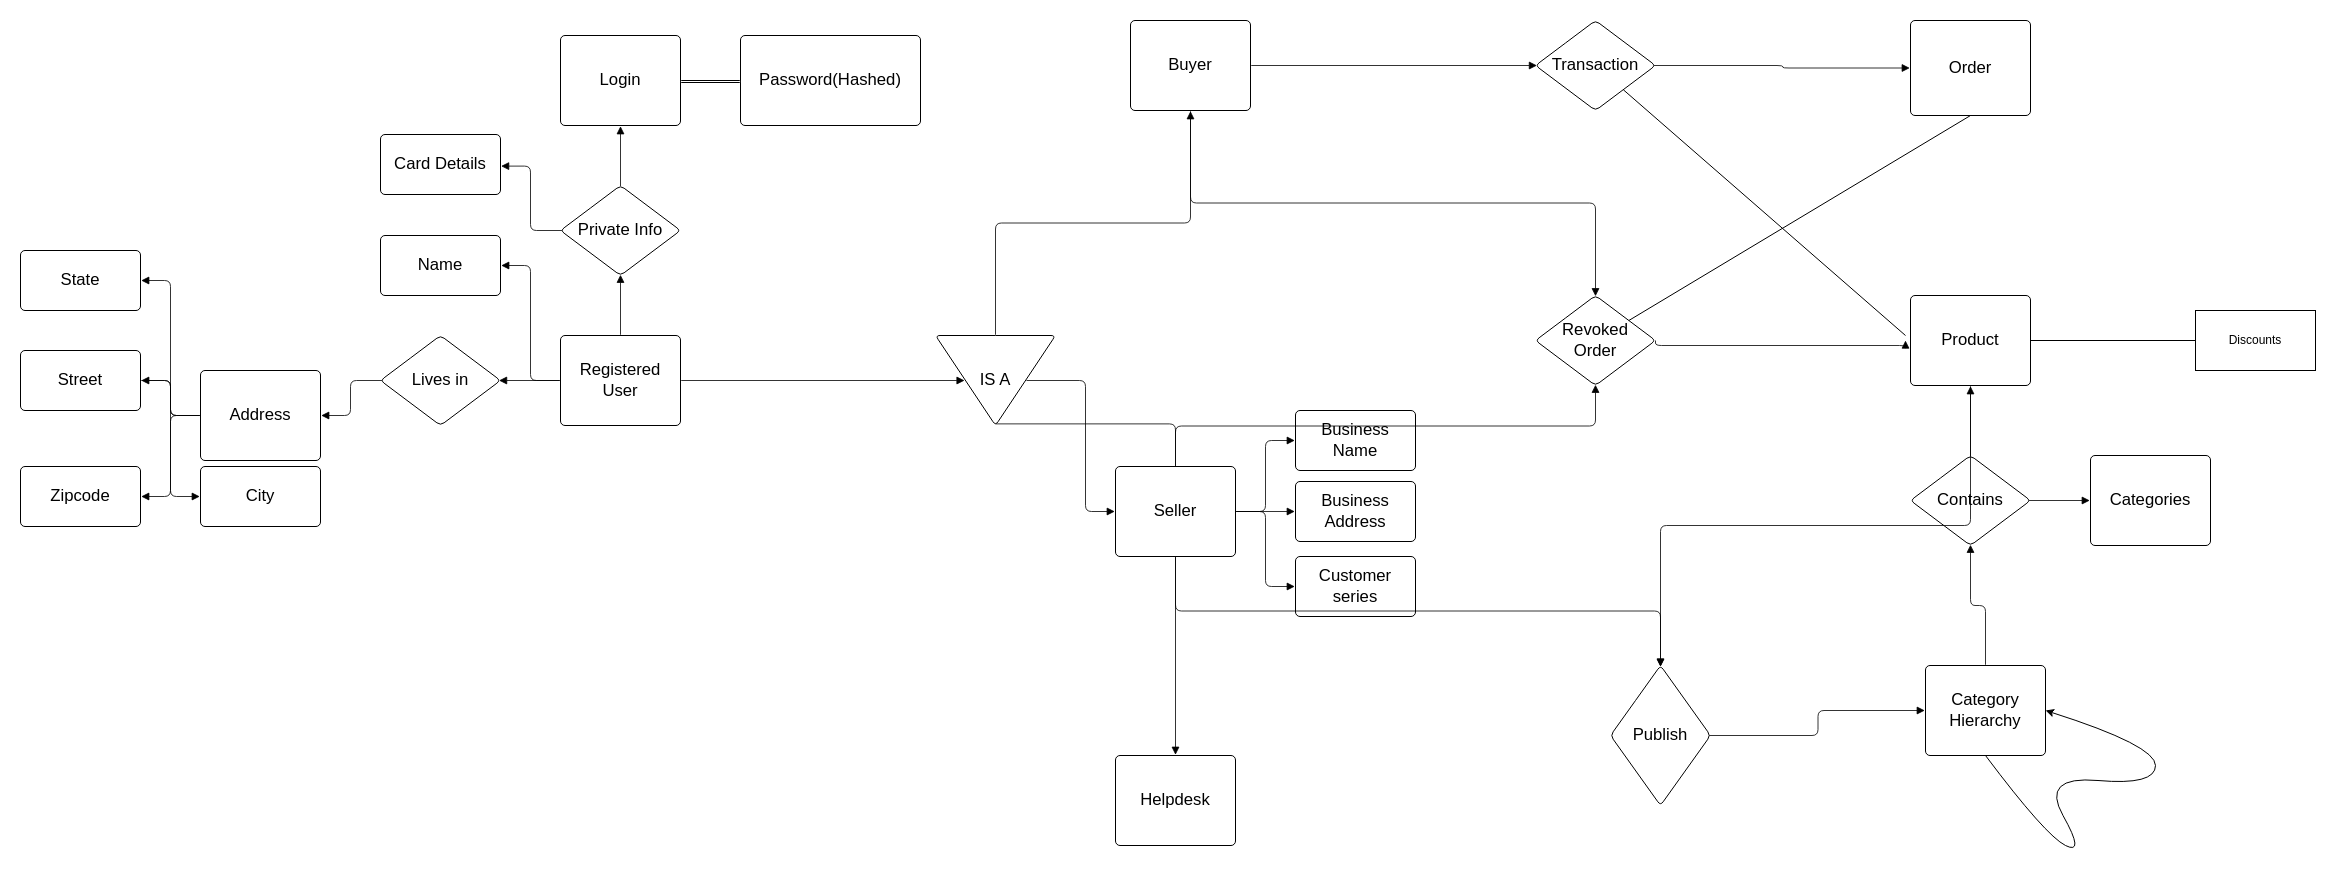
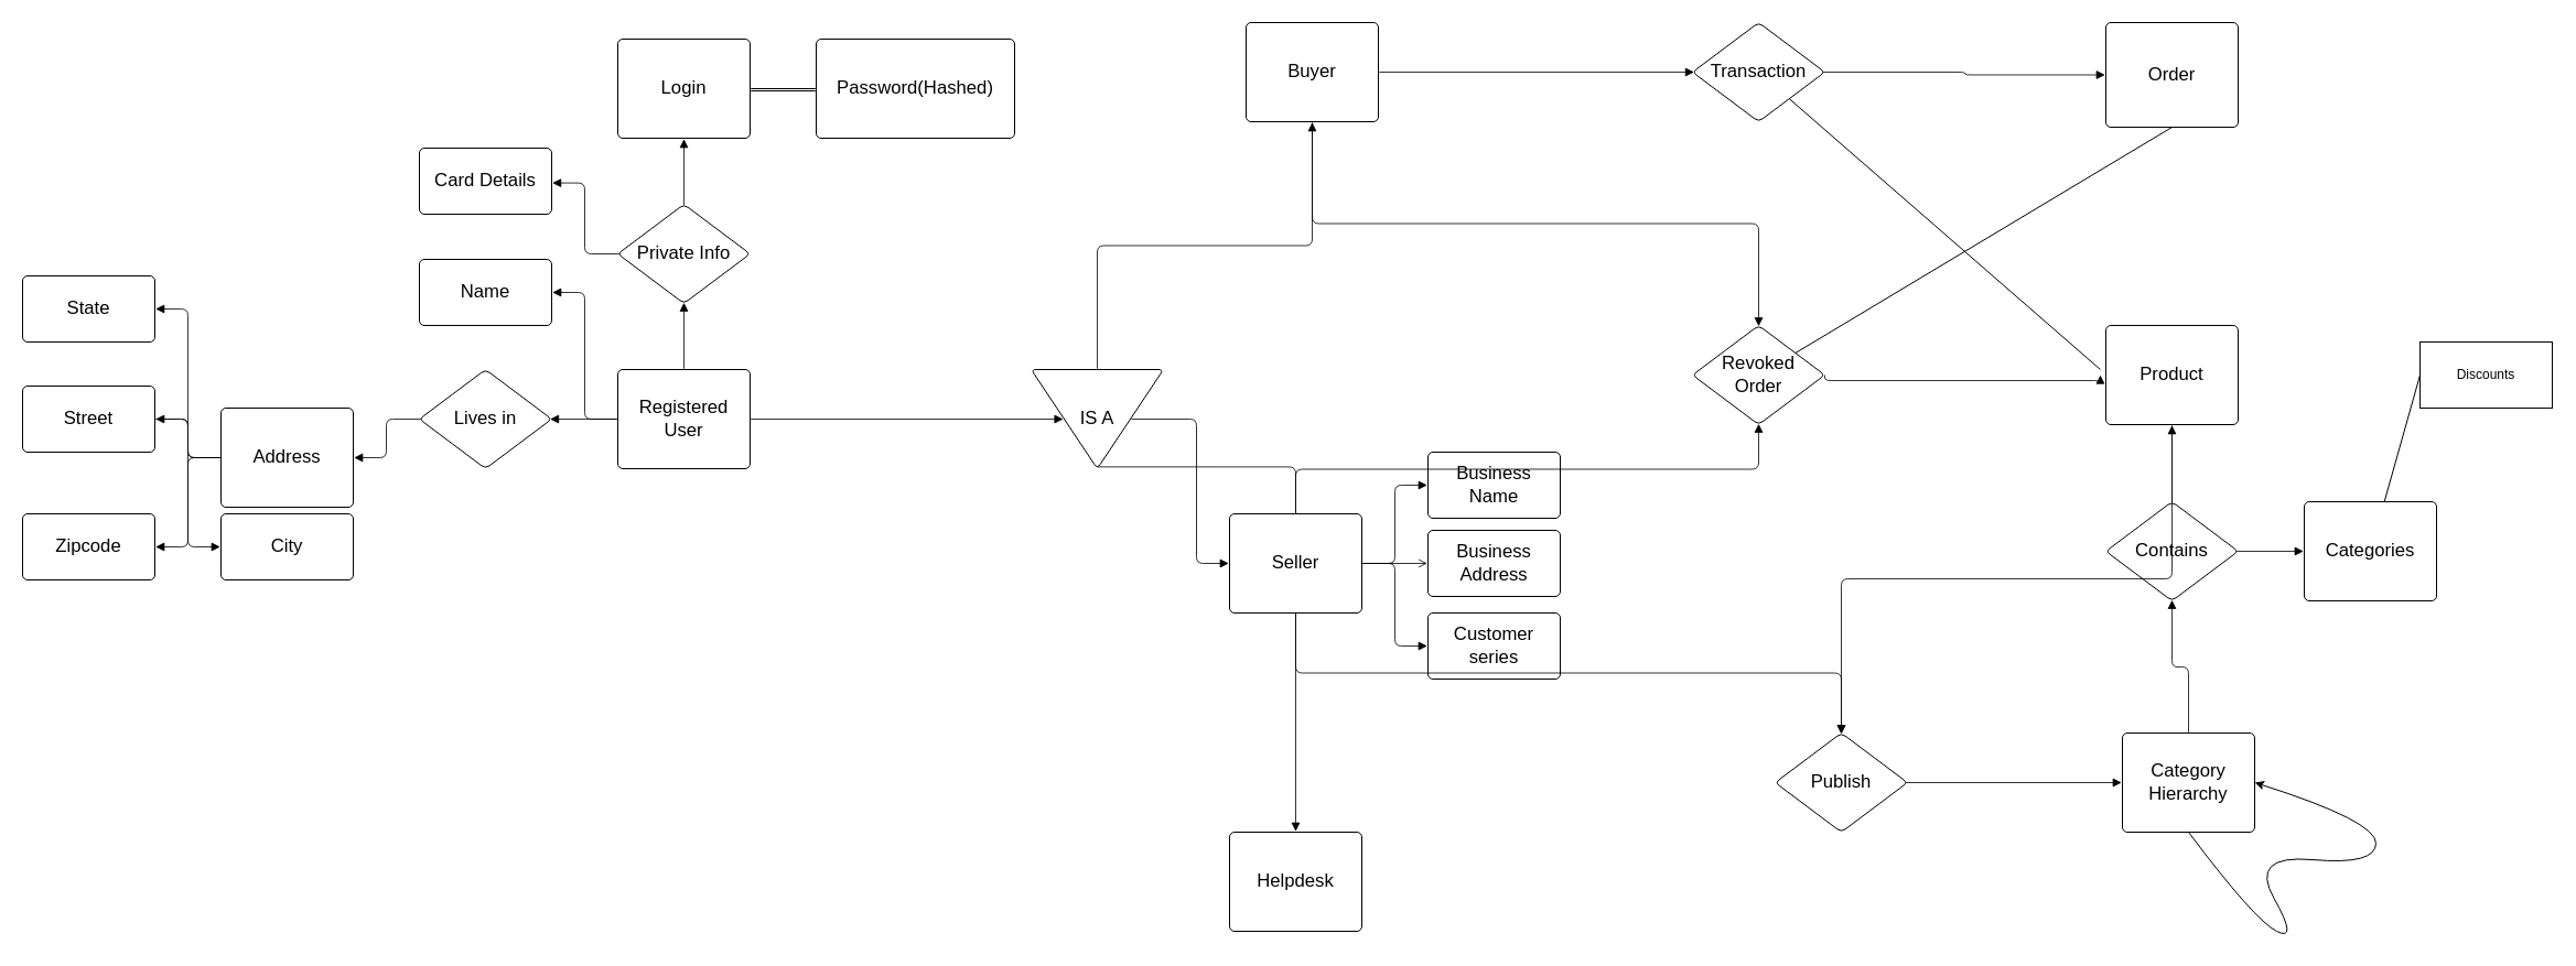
- <mxCell id="61" value="" style="endArrow=none;html=1;rounded=0;entryX=1;entryY=0.5;entryDx=0;entryDy=0;exitX=0;exitY=0.5;exitDx=0;exitDy=0;" edge="1" parent="1" source="60" target="48"><mxGeometry width="50" height="50" relative="1" as="geometry"><mxPoint x="1665" y="485" as="sourcePoint" /><mxPoint x="1715" y="435" as="targetPoint" /></mxGeometry></mxCell>
+ <mxCell id="61" value="" style="endArrow=none;html=1;rounded=0;exitX=0;exitY=0.5;exitDx=0;exitDy=0;" edge="1" parent="1" source="60" target="55"><mxGeometry width="50" height="50" relative="1" as="geometry"><mxPoint x="1665" y="485" as="sourcePoint" /><mxPoint x="1715" y="435" as="targetPoint" /></mxGeometry></mxCell>
- <mxCell id="33" value="" style="html=1;jettySize=18;whiteSpace=wrap;fontSize=13;strokeOpacity=100;strokeWidth=0.8;rounded=1;arcSize=12;edgeStyle=orthogonalEdgeStyle;startArrow=none;endArrow=block;endFill=1;exitX=1.006;exitY=0.5;exitPerimeter=0;entryX=-0.006;entryY=0.5;entryPerimeter=0;lucidId=PYqYAz6FoRvw;fontColor=#FFFFFF;labelBackgroundColor=none;" edge="1" parent="1" source="30" target="34"><mxGeometry width="100" height="100" relative="1" as="geometry"><Array as="points" /></mxGeometry></mxCell>
+ <mxCell id="33" value="" style="html=1;jettySize=18;whiteSpace=wrap;fontSize=13;strokeOpacity=100;strokeWidth=0.8;rounded=1;arcSize=12;edgeStyle=orthogonalEdgeStyle;startArrow=none;endArrow=open;endFill=1;exitX=1.006;exitY=0.5;exitPerimeter=0;entryX=-0.006;entryY=0.5;entryPerimeter=0;lucidId=PYqYAz6FoRvw;fontColor=#FFFFFF;labelBackgroundColor=none;" edge="1" parent="1" source="30" target="34"><mxGeometry width="100" height="100" relative="1" as="geometry"><Array as="points" /></mxGeometry></mxCell>
- <mxCell id="46" value="Publish" style="html=1;overflow=block;blockSpacing=1;whiteSpace=wrap;rhombus;fontSize=16.7;spacing=9;rounded=1;absoluteArcSize=1;arcSize=9;strokeWidth=NaN;lucidId=A0qYmbD64PyA;labelBackgroundColor=none;" vertex="1" parent="1"><mxGeometry x="1610" y="665" width="100" height="140" as="geometry" /></mxCell>
+ <mxCell id="46" value="Publish" style="html=1;overflow=block;blockSpacing=1;whiteSpace=wrap;rhombus;fontSize=16.7;spacing=9;rounded=1;absoluteArcSize=1;arcSize=9;strokeWidth=NaN;lucidId=A0qYmbD64PyA;labelBackgroundColor=none;" vertex="1" parent="1"><mxGeometry x="1610" y="665" width="120" height="90" as="geometry" /></mxCell>
